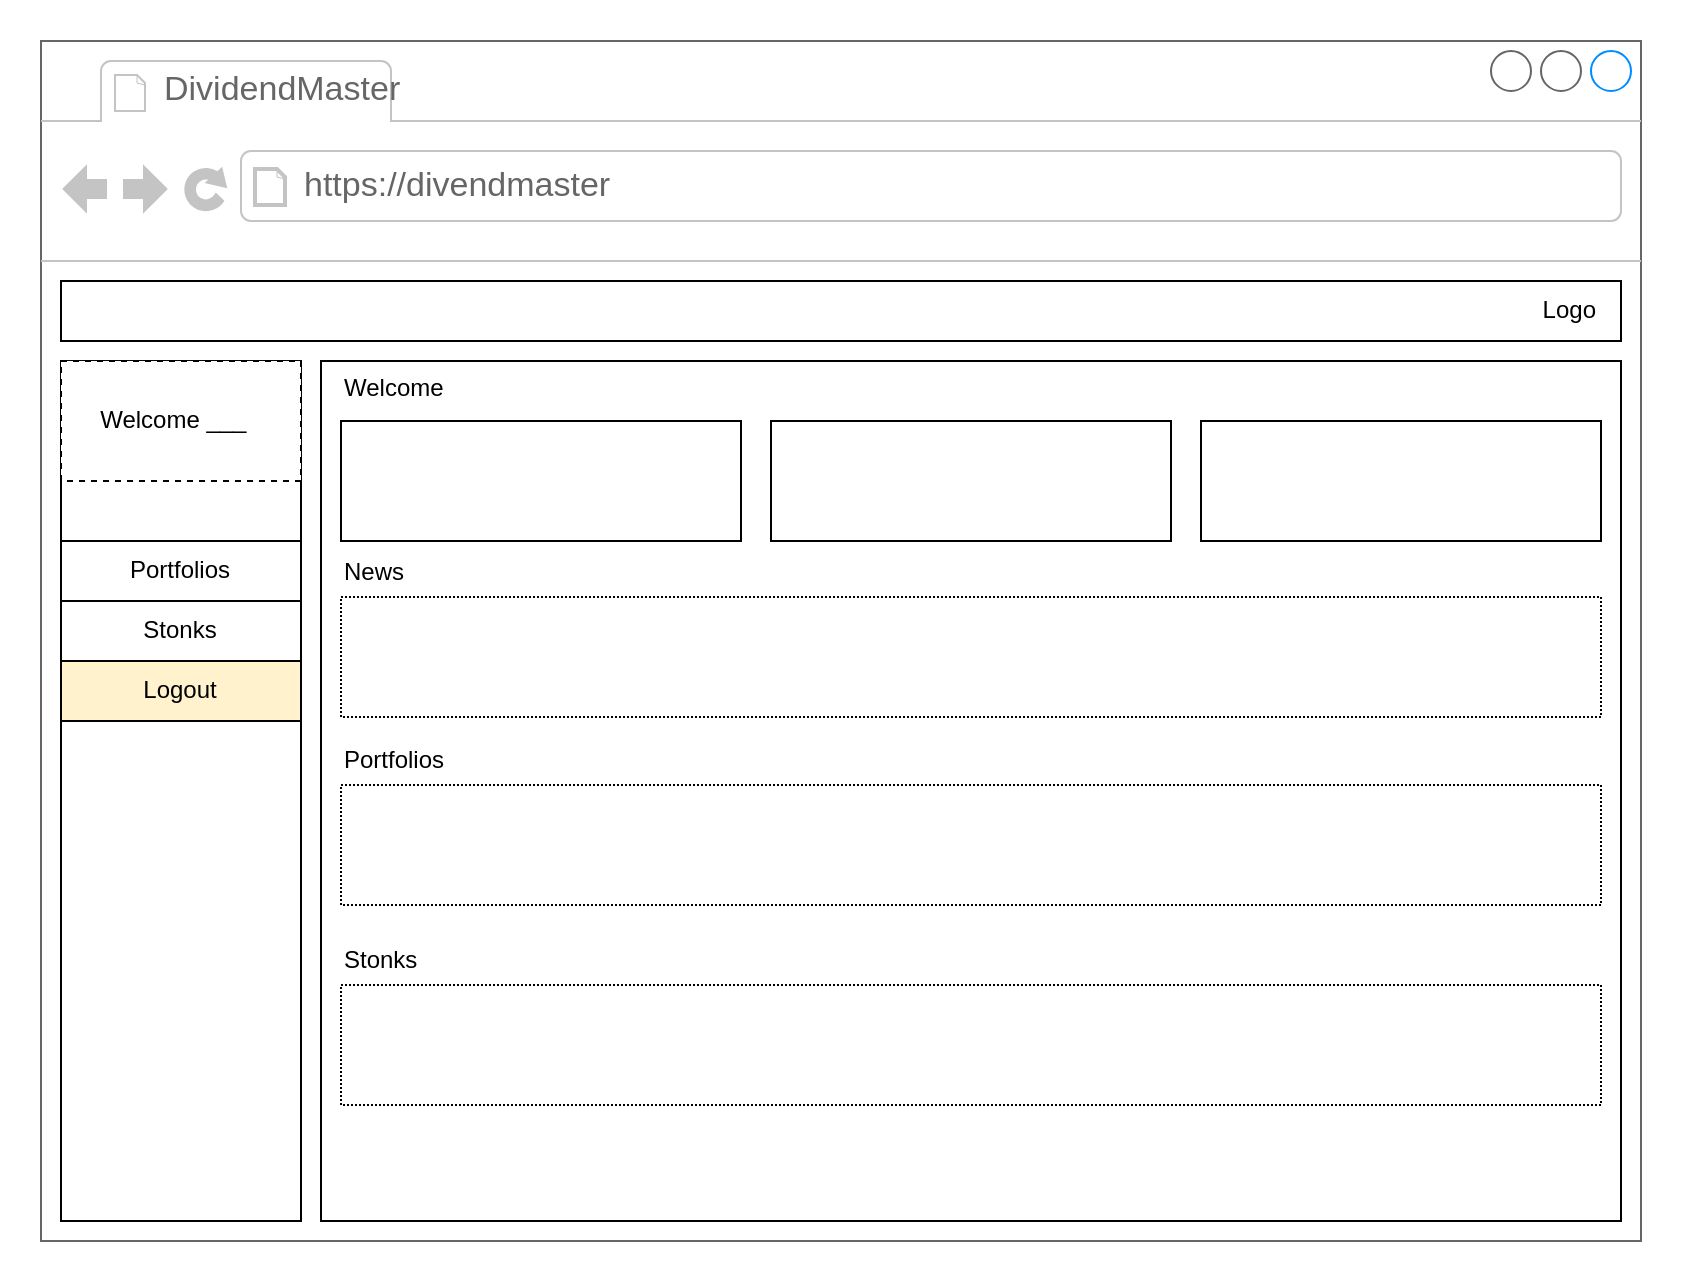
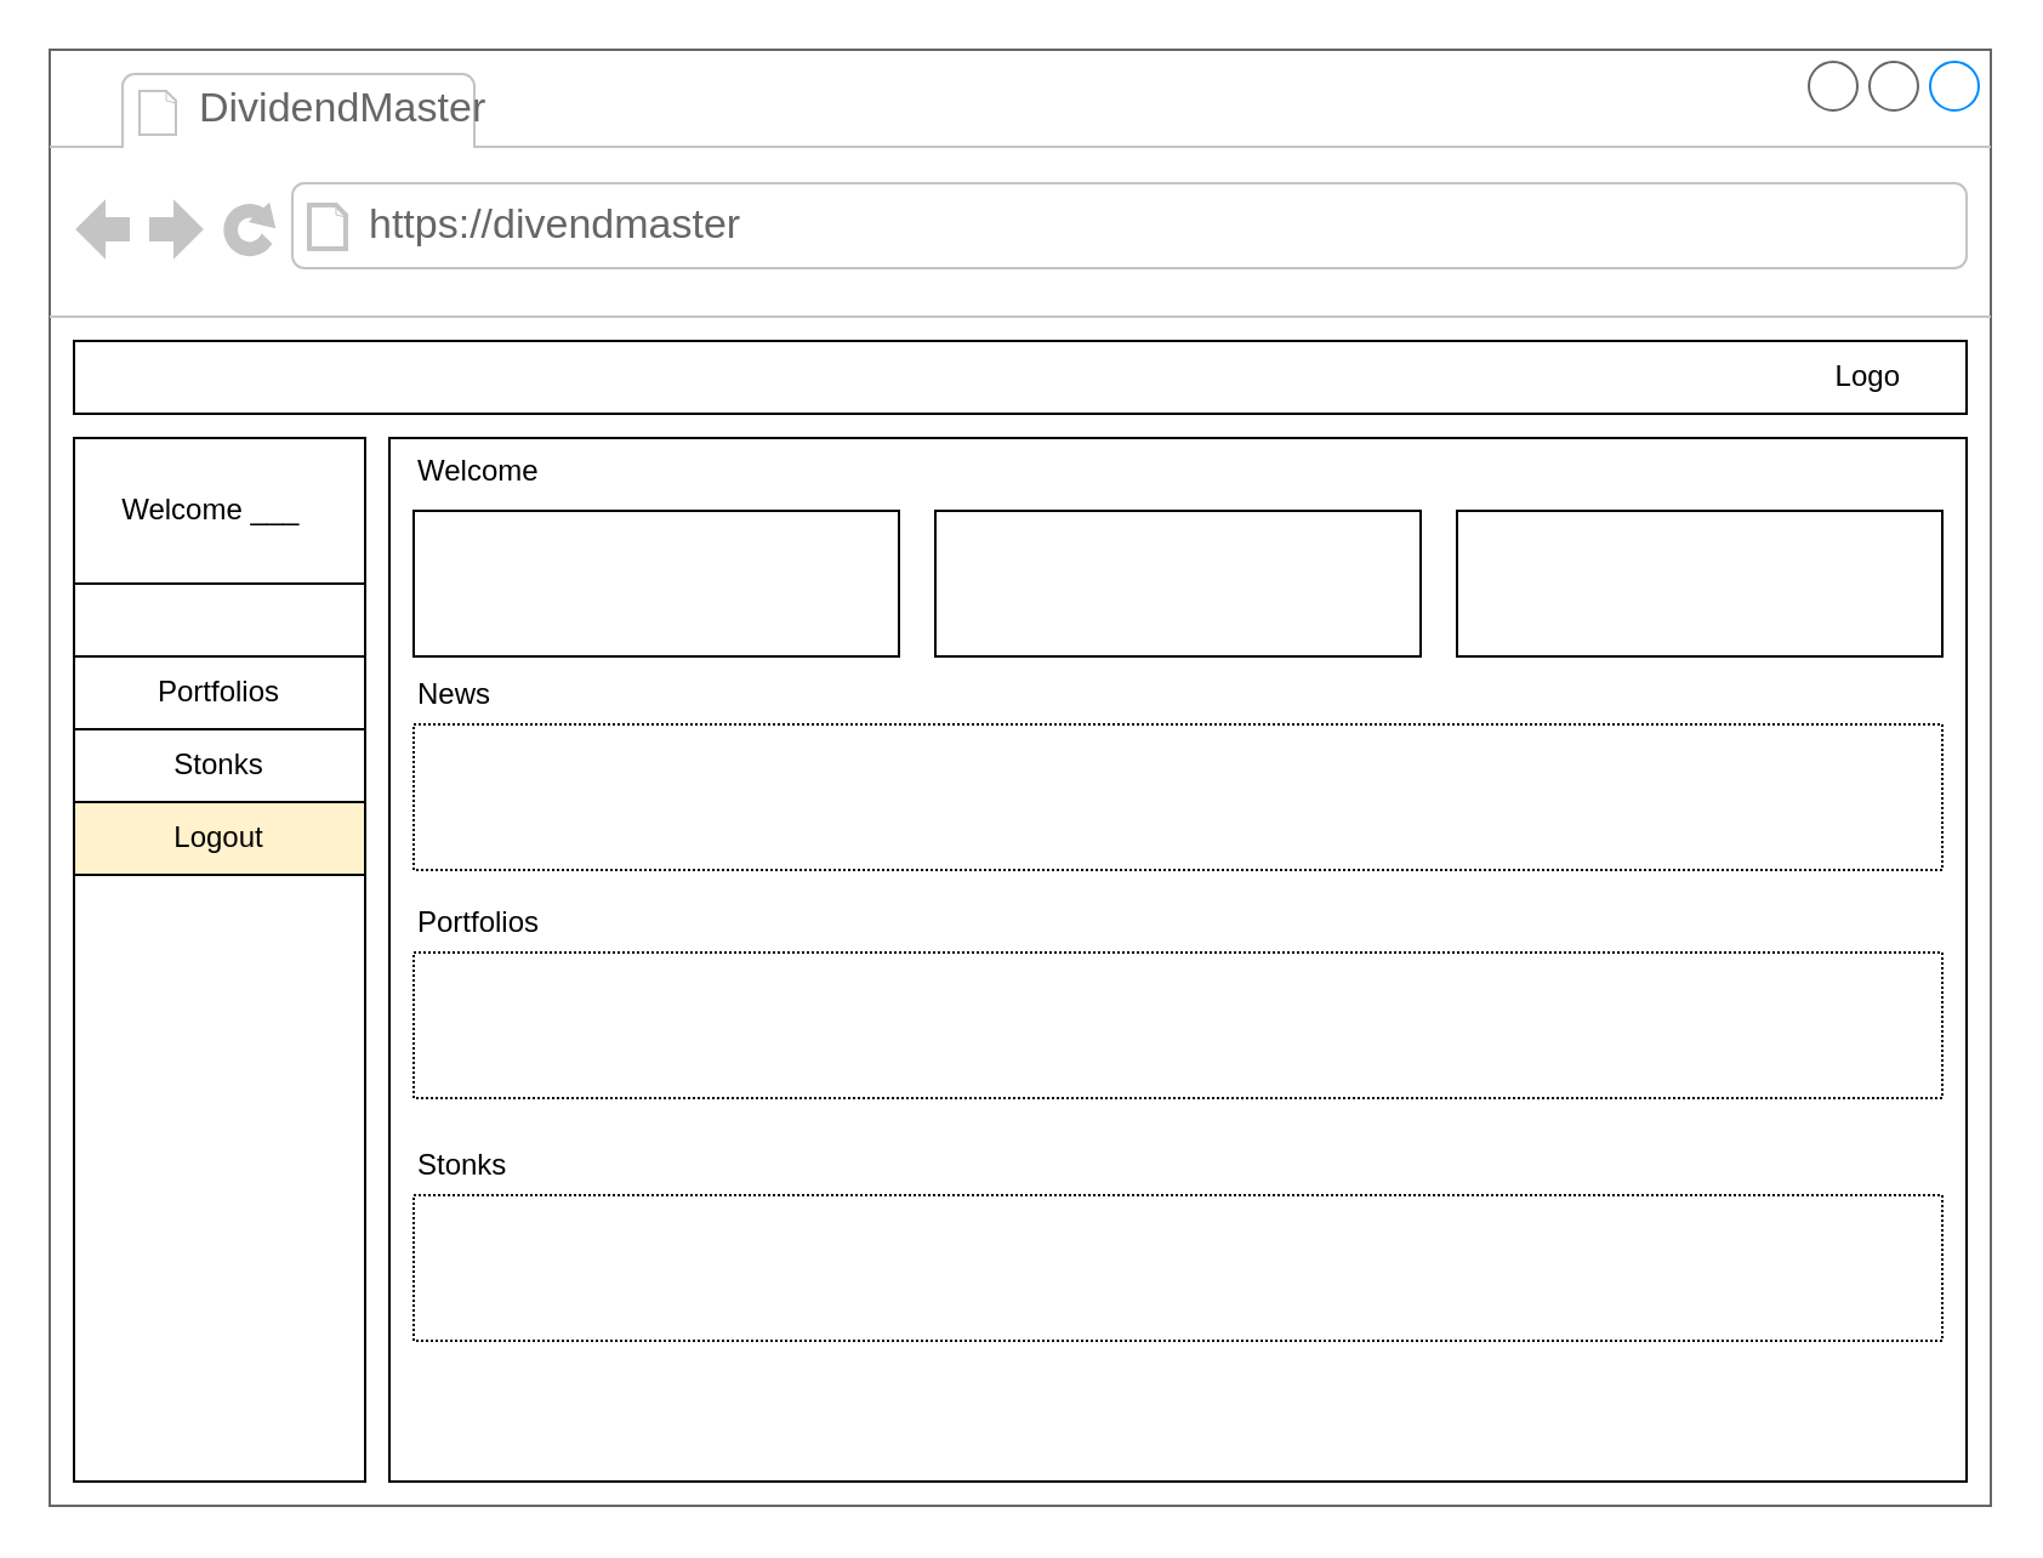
- <mxCell id="18" value="Logo" style="text;html=1;strokeColor=none;fillColor=none;align=right;verticalAlign=middle;whiteSpace=wrap;rounded=0;" vertex="1" parent="2"><mxGeometry x="740" y="125" width="40" height="20" as="geometry" /></mxCell>
+ <mxCell id="18" value="Logo" style="text;html=1;strokeColor=none;fillColor=none;align=right;verticalAlign=middle;whiteSpace=wrap;rounded=0;" vertex="1" parent="2"><mxGeometry x="725" y="125" width="40" height="20" as="geometry" /></mxCell>
- <mxCell id="19" value="Welcome ___&amp;nbsp;&amp;nbsp;" style="rounded=0;whiteSpace=wrap;html=1;align=center;dashed=1;" vertex="1" parent="2"><mxGeometry x="10" y="160" width="120" height="60" as="geometry" /></mxCell>
+ <mxCell id="19" value="Welcome ___&amp;nbsp;&amp;nbsp;" style="rounded=0;whiteSpace=wrap;html=1;align=center;" vertex="1" parent="2"><mxGeometry x="10" y="160" width="120" height="60" as="geometry" /></mxCell>
